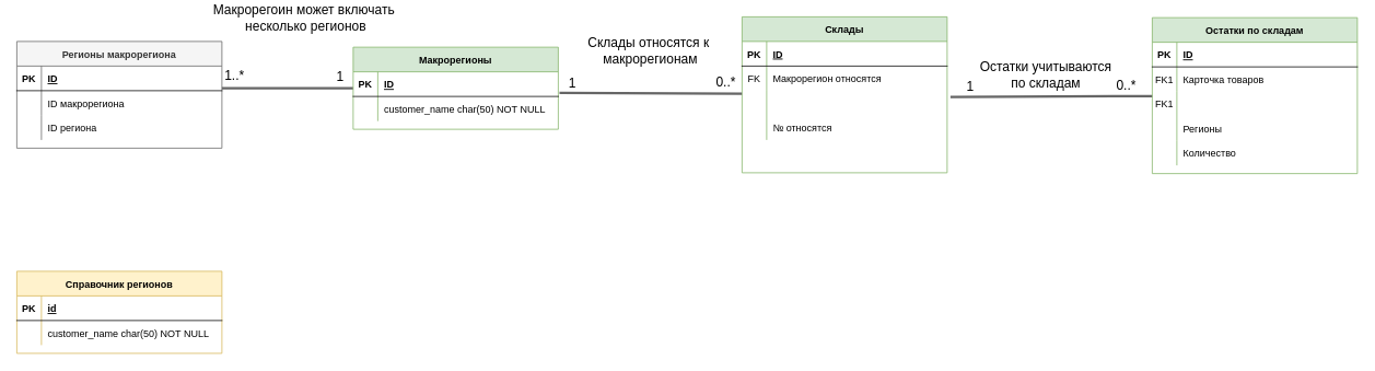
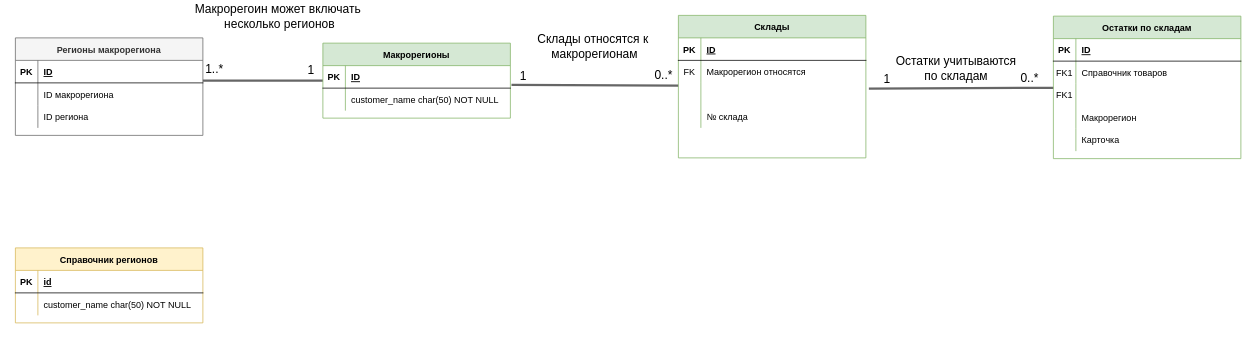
- <mxCell id="12" value="Карточка товаров" style="shape=partialRectangle;overflow=hidden;connectable=0;fillColor=none;top=0;left=0;bottom=0;right=0;align=left;spacingLeft=6;" vertex="1" parent="10"><mxGeometry x="30" width="220" height="30" as="geometry"><mxRectangle width="220" height="30" as="alternateBounds" /></mxGeometry></mxCell>
+ <mxCell id="12" value="Справочник товаров" style="shape=partialRectangle;overflow=hidden;connectable=0;fillColor=none;top=0;left=0;bottom=0;right=0;align=left;spacingLeft=6;" vertex="1" parent="10"><mxGeometry x="30" width="220" height="30" as="geometry"><mxRectangle width="220" height="30" as="alternateBounds" /></mxGeometry></mxCell>
- <mxCell id="60" value="№ относятся" style="shape=partialRectangle;overflow=hidden;connectable=0;fillColor=none;top=0;left=0;bottom=0;right=0;align=left;spacingLeft=6;" vertex="1" parent="58"><mxGeometry x="30" width="220" height="30" as="geometry"><mxRectangle width="220" height="30" as="alternateBounds" /></mxGeometry></mxCell>
+ <mxCell id="60" value="№ склада" style="shape=partialRectangle;overflow=hidden;connectable=0;fillColor=none;top=0;left=0;bottom=0;right=0;align=left;spacingLeft=6;" vertex="1" parent="58"><mxGeometry x="30" width="220" height="30" as="geometry"><mxRectangle width="220" height="30" as="alternateBounds" /></mxGeometry></mxCell>
- <mxCell id="17" value="Регионы" style="shape=partialRectangle;overflow=hidden;connectable=0;fillColor=none;top=0;left=0;bottom=0;right=0;align=left;spacingLeft=6;" parent="15" vertex="1"><mxGeometry x="30" width="220" height="30" as="geometry"><mxRectangle width="220" height="30" as="alternateBounds" /></mxGeometry></mxCell>
+ <mxCell id="17" value="Макрорегион" style="shape=partialRectangle;overflow=hidden;connectable=0;fillColor=none;top=0;left=0;bottom=0;right=0;align=left;spacingLeft=6;" parent="15" vertex="1"><mxGeometry x="30" width="220" height="30" as="geometry"><mxRectangle width="220" height="30" as="alternateBounds" /></mxGeometry></mxCell>
- <mxCell id="20" value="Количество" style="shape=partialRectangle;overflow=hidden;connectable=0;fillColor=none;top=0;left=0;bottom=0;right=0;align=left;spacingLeft=6;" vertex="1" parent="18"><mxGeometry x="30" width="220" height="30" as="geometry"><mxRectangle width="220" height="30" as="alternateBounds" /></mxGeometry></mxCell>
+ <mxCell id="20" value="Карточка" style="shape=partialRectangle;overflow=hidden;connectable=0;fillColor=none;top=0;left=0;bottom=0;right=0;align=left;spacingLeft=6;" vertex="1" parent="18"><mxGeometry x="30" width="220" height="30" as="geometry"><mxRectangle width="220" height="30" as="alternateBounds" /></mxGeometry></mxCell>
